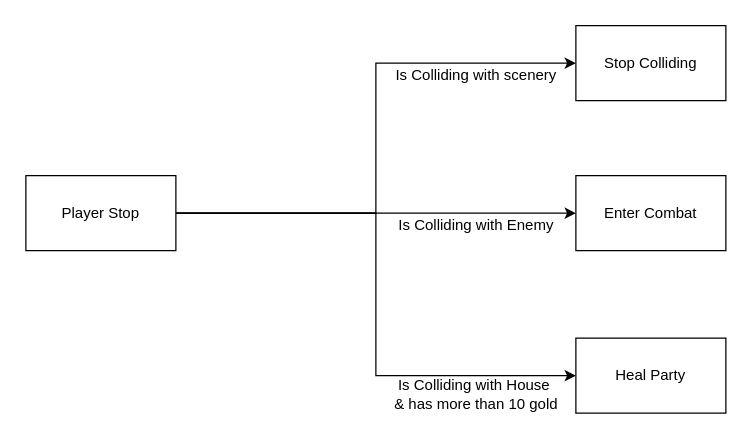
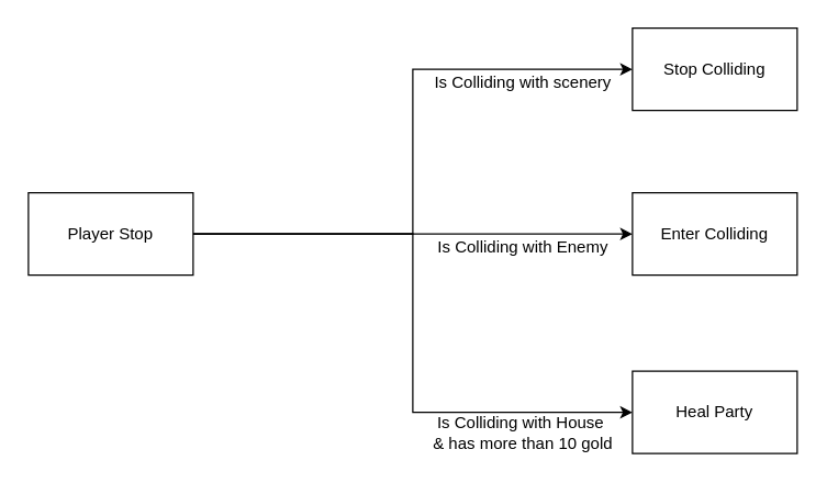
- <mxCell id="7" value="Enter Combat" style="rounded=0;whiteSpace=wrap;html=1;" vertex="1" parent="1"><mxGeometry x="460" y="140" width="120" height="60" as="geometry" /></mxCell>
+ <mxCell id="7" value="Enter Colliding" style="rounded=0;whiteSpace=wrap;html=1;" vertex="1" parent="1"><mxGeometry x="460" y="140" width="120" height="60" as="geometry" /></mxCell>
